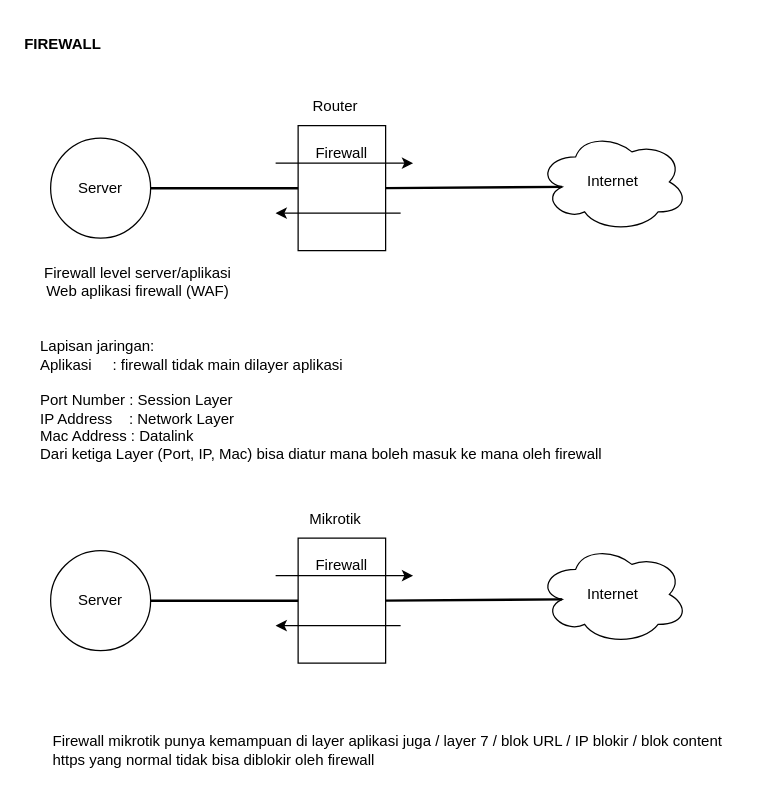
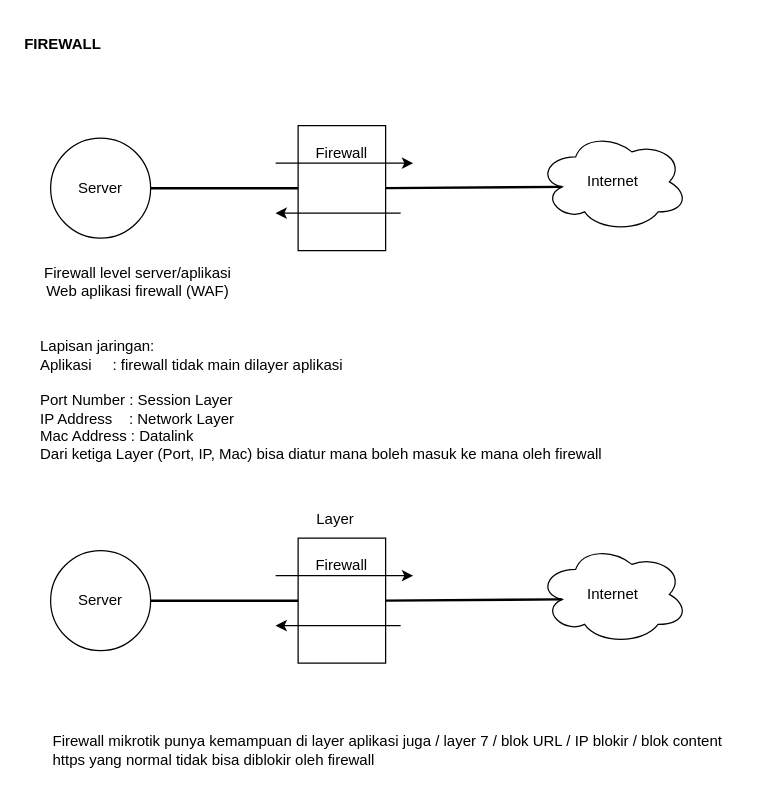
- <mxCell id="7" value="Router" style="text;html=1;strokeColor=none;fillColor=none;align=center;verticalAlign=middle;whiteSpace=wrap;rounded=0;" vertex="1" parent="1"><mxGeometry x="238" y="70" width="60" height="30" as="geometry" /></mxCell>
- <mxCell id="20" value="Mikrotik" style="text;html=1;strokeColor=none;fillColor=none;align=center;verticalAlign=middle;whiteSpace=wrap;rounded=0;" vertex="1" parent="1"><mxGeometry x="238" y="400" width="60" height="30" as="geometry" /></mxCell>
+ <mxCell id="20" value="Layer" style="text;html=1;strokeColor=none;fillColor=none;align=center;verticalAlign=middle;whiteSpace=wrap;rounded=0;" vertex="1" parent="1"><mxGeometry x="238" y="400" width="60" height="30" as="geometry" /></mxCell>
